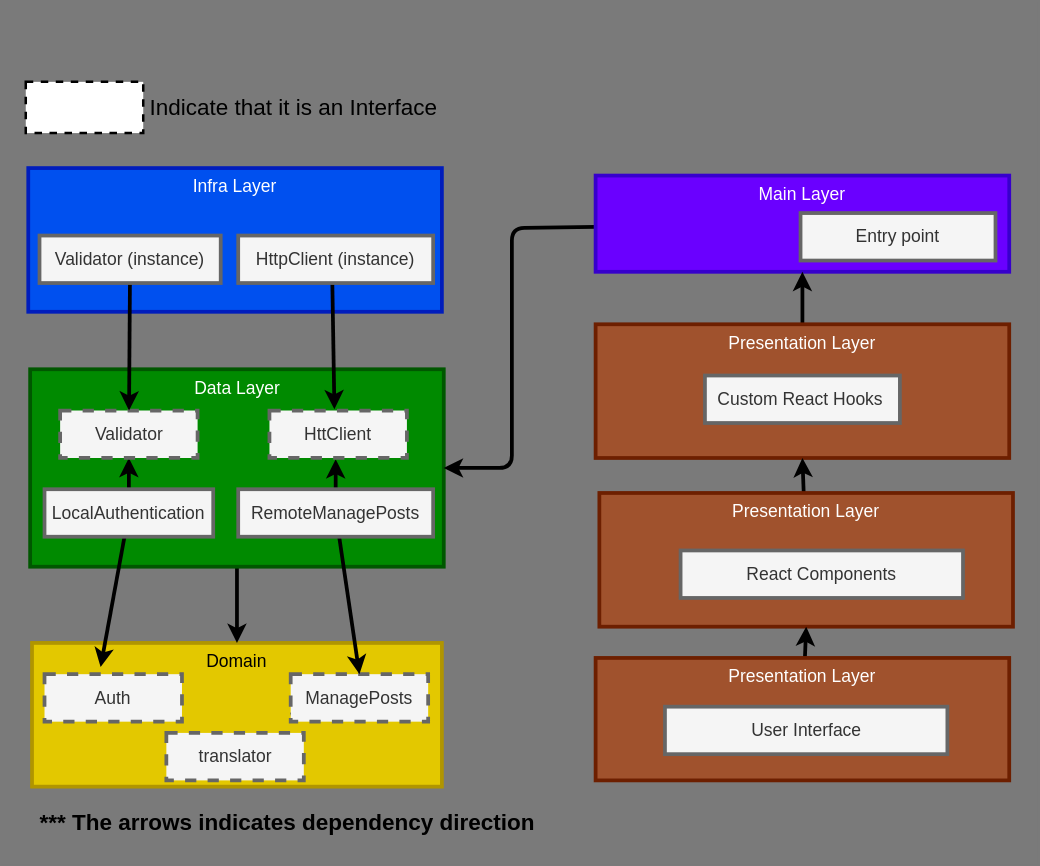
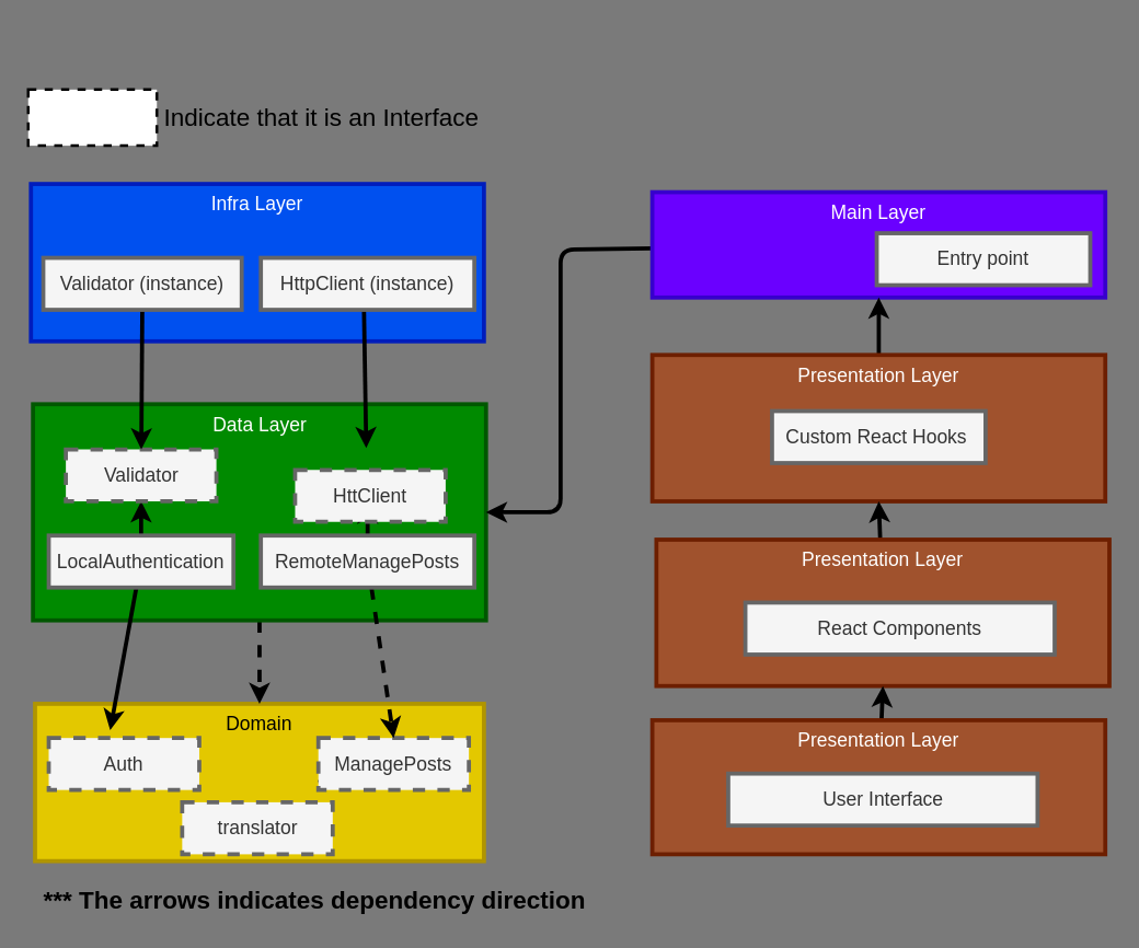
- <mxCell id="17" value="HttClient" style="whiteSpace=wrap;html=1;fontSize=14;strokeWidth=3;dashed=1;fillColor=#f5f5f5;fontColor=#333333;strokeColor=#666666;" parent="3" vertex="1"><mxGeometry x="193" y="194" width="110" height="38" as="geometry" /></mxCell>
+ <mxCell id="17" value="HttClient" style="whiteSpace=wrap;html=1;fontSize=14;strokeWidth=3;dashed=1;fillColor=#f5f5f5;fontColor=#333333;strokeColor=#666666;" parent="3" vertex="1"><mxGeometry x="193" y="209" width="110" height="38" as="geometry" /></mxCell>
- <mxCell id="13" style="edgeStyle=none;html=1;fontSize=14;entryX=0.5;entryY=0;entryDx=0;entryDy=0;strokeWidth=3;" parent="3" source="15" target="7" edge="1"><mxGeometry relative="1" as="geometry"><mxPoint x="246" y="423" as="targetPoint" /></mxGeometry></mxCell>
+ <mxCell id="13" style="edgeStyle=none;html=1;fontSize=14;entryX=0.5;entryY=0;entryDx=0;entryDy=0;strokeWidth=3;dashed=1;" parent="3" source="15" target="7" edge="1"><mxGeometry relative="1" as="geometry"><mxPoint x="246" y="423" as="targetPoint" /></mxGeometry></mxCell>
- <mxCell id="8" style="edgeStyle=none;html=1;entryX=0.5;entryY=0;entryDx=0;entryDy=0;fontSize=14;strokeWidth=3;" parent="3" source="9" target="4" edge="1"><mxGeometry relative="1" as="geometry" /></mxCell>
+ <mxCell id="8" style="edgeStyle=none;html=1;entryX=0.5;entryY=0;entryDx=0;entryDy=0;fontSize=14;strokeWidth=3;dashed=1;" parent="3" source="9" target="4" edge="1"><mxGeometry relative="1" as="geometry" /></mxCell>
